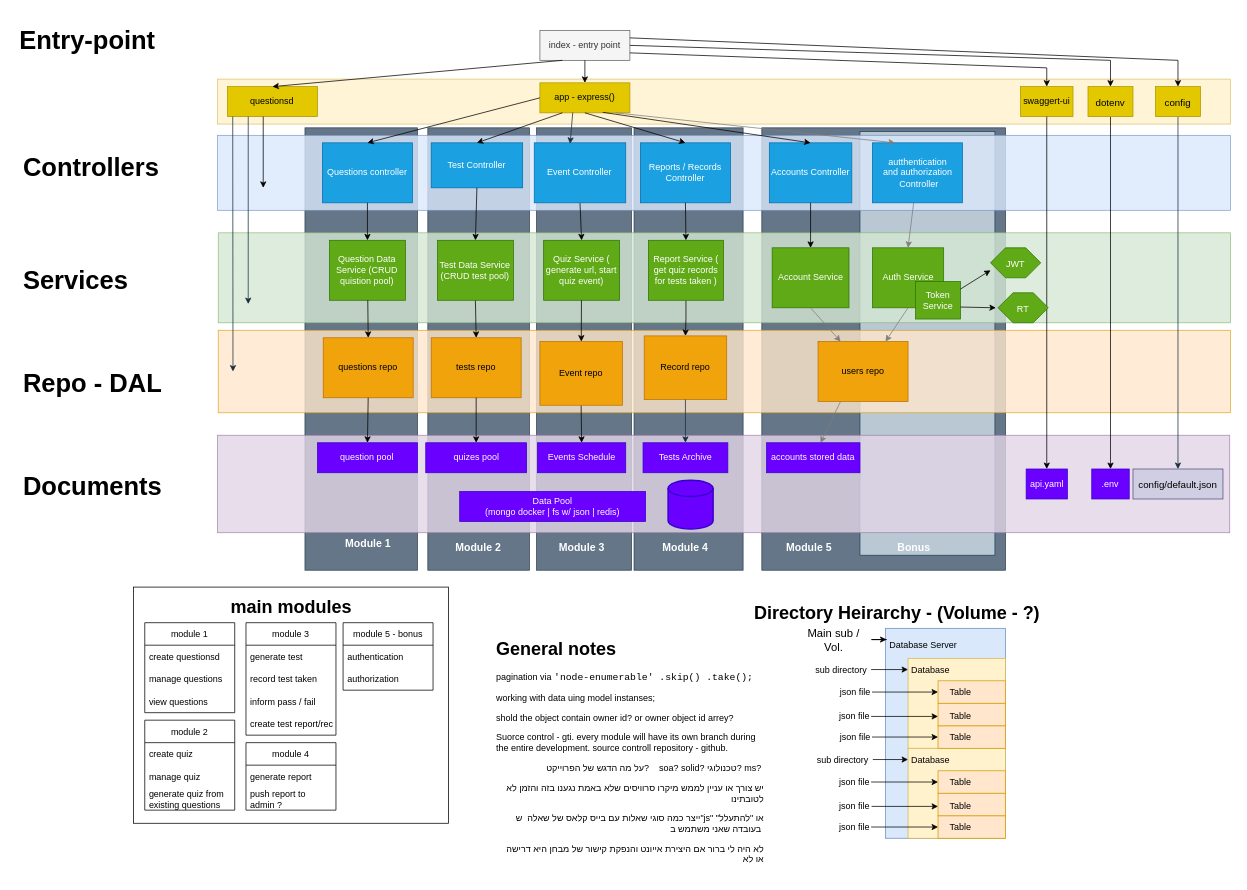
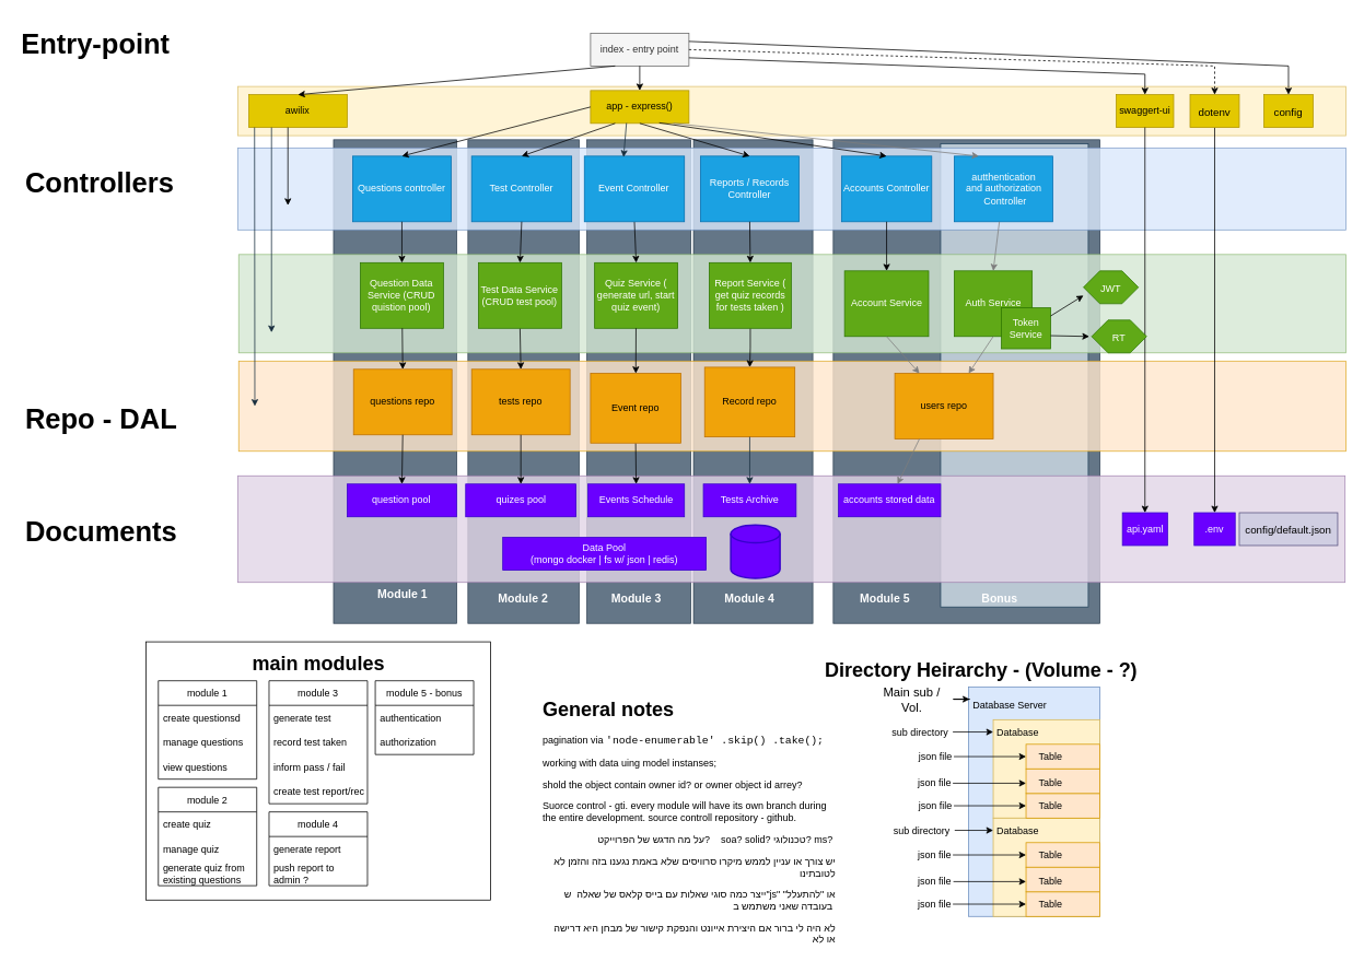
- <mxCell id="92" value="" style="endArrow=classic;html=1;rounded=0;strokeColor=#000000;entryX=0.5;entryY=0;entryDx=0;entryDy=0;exitX=1;exitY=0.5;exitDx=0;exitDy=0;" parent="1" source="15" target="39" edge="1"><mxGeometry width="50" height="50" relative="1" as="geometry"><mxPoint x="840" y="50" as="sourcePoint" /><mxPoint x="1500" y="60" as="targetPoint" /><Array as="points"><mxPoint x="1480" y="80" /></Array></mxGeometry></mxCell>
+ <mxCell id="92" value="" style="endArrow=classic;html=1;rounded=0;strokeColor=#000000;entryX=0.5;entryY=0;entryDx=0;entryDy=0;exitX=1;exitY=0.5;exitDx=0;exitDy=0;dashed=1;" parent="1" source="15" target="39" edge="1"><mxGeometry width="50" height="50" relative="1" as="geometry"><mxPoint x="840" y="50" as="sourcePoint" /><mxPoint x="1500" y="60" as="targetPoint" /><Array as="points"><mxPoint x="1480" y="80" /></Array></mxGeometry></mxCell>
- <mxCell id="16" value="questionsd" style="rounded=0;whiteSpace=wrap;html=1;fillColor=#e3c800;strokeColor=#B09500;fontColor=#000000;" parent="1" vertex="1"><mxGeometry x="302.31" y="115" width="120" height="40" as="geometry" /></mxCell>
+ <mxCell id="16" value="awilix" style="rounded=0;whiteSpace=wrap;html=1;fillColor=#e3c800;strokeColor=#B09500;fontColor=#000000;" parent="1" vertex="1"><mxGeometry x="302.31" y="115" width="120" height="40" as="geometry" /></mxCell>
- <mxCell id="23" value="Test Controller" style="rounded=0;whiteSpace=wrap;html=1;fillColor=#1ba1e2;strokeColor=#006EAF;fontColor=#ffffff;" parent="1" vertex="1"><mxGeometry x="574" y="190" width="122" height="60" as="geometry" /></mxCell>
+ <mxCell id="23" value="Test Controller" style="rounded=0;whiteSpace=wrap;html=1;fillColor=#1ba1e2;strokeColor=#006EAF;fontColor=#ffffff;" parent="1" vertex="1"><mxGeometry x="574" y="190" width="122" height="80" as="geometry" /></mxCell>
- <mxCell id="33" value="&lt;h1&gt;Services&lt;/h1&gt;" style="text;html=1;strokeColor=none;fillColor=none;spacing=5;spacingTop=-20;whiteSpace=wrap;overflow=hidden;rounded=0;fontSize=17;" parent="1" vertex="1"><mxGeometry x="25" y="340" width="200" height="60" as="geometry" /></mxCell>
- <mxCell id="111" style="edgeStyle=orthogonalEdgeStyle;orthogonalLoop=1;jettySize=auto;html=1;entryX=0.5;entryY=0;entryDx=0;entryDy=0;fontSize=14;fontColor=#FFFFFF;strokeColor=#182E3E;" parent="1" source="112" target="105" edge="1"><mxGeometry relative="1" as="geometry" /></mxCell>
